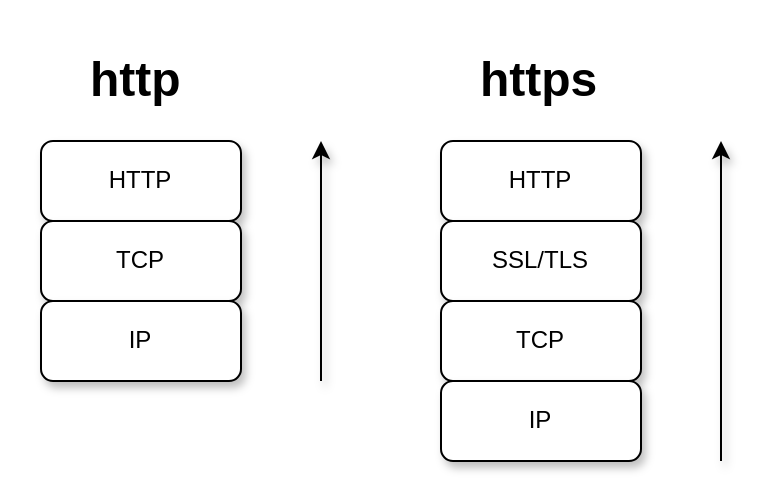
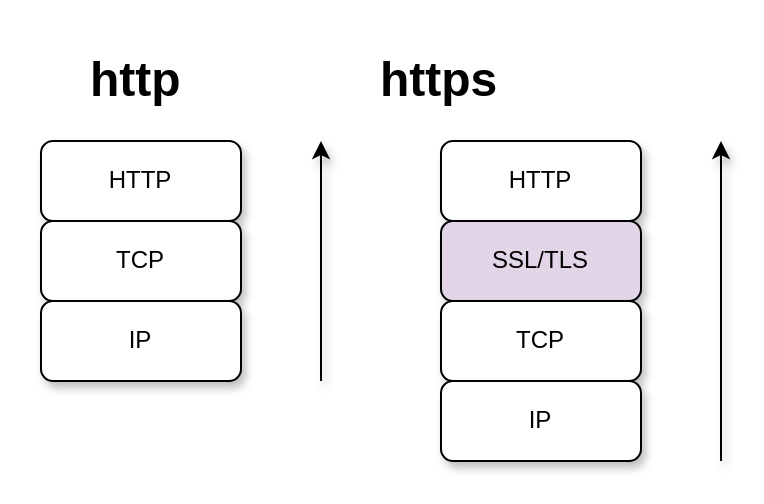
- <mxCell id="9" value="&lt;h1&gt;https&lt;/h1&gt;" style="text;html=1;strokeColor=none;fillColor=none;spacing=5;spacingTop=-20;whiteSpace=wrap;overflow=hidden;rounded=0;shadow=1;" parent="1" vertex="1"><mxGeometry x="235" y="20" width="70" height="40" as="geometry" /></mxCell>
+ <mxCell id="9" value="&lt;h1&gt;https&lt;/h1&gt;" style="text;html=1;strokeColor=none;fillColor=none;spacing=5;spacingTop=-20;whiteSpace=wrap;overflow=hidden;rounded=0;shadow=1;" parent="1" vertex="1"><mxGeometry x="185" y="20" width="70" height="40" as="geometry" /></mxCell>
- <mxCell id="7" value="SSL/TLS" style="rounded=1;whiteSpace=wrap;html=1;shadow=1;" parent="1" vertex="1"><mxGeometry x="220" y="110" width="100" height="40" as="geometry" /></mxCell>
+ <mxCell id="7" value="SSL/TLS" style="rounded=1;whiteSpace=wrap;html=1;shadow=1;fillColor=#e1d5e7;" parent="1" vertex="1"><mxGeometry x="220" y="110" width="100" height="40" as="geometry" /></mxCell>
